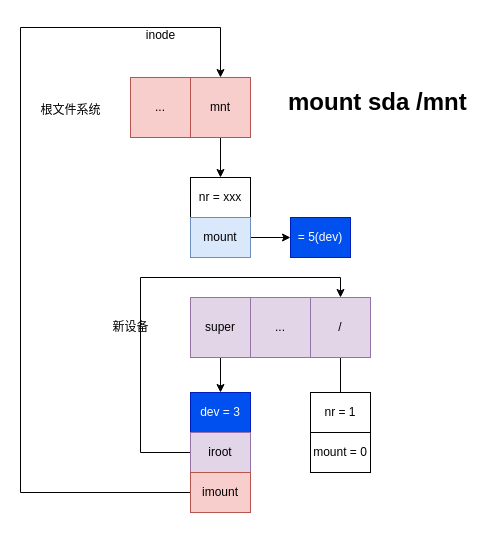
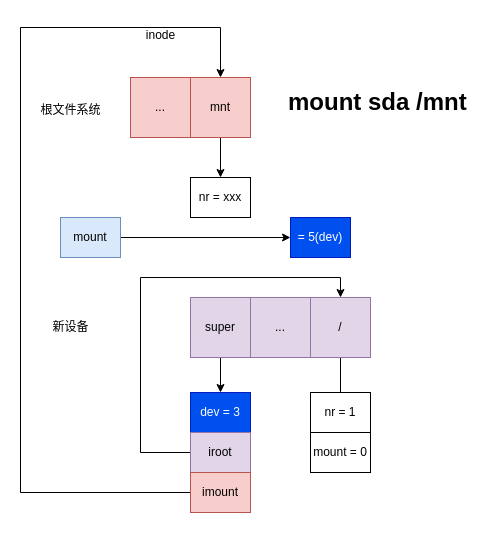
- <mxCell id="8" value="mount" style="rounded=0;whiteSpace=wrap;html=1;fillColor=#dae8fc;strokeColor=#6c8ebf;" vertex="1" parent="1"><mxGeometry x="190" y="217" width="60" height="40" as="geometry" /></mxCell>
+ <mxCell id="8" value="mount" style="rounded=0;whiteSpace=wrap;html=1;fillColor=#dae8fc;strokeColor=#6c8ebf;" vertex="1" parent="1"><mxGeometry x="60" y="217" width="60" height="40" as="geometry" /></mxCell>
- <mxCell id="10" value="新设备" style="text;html=1;align=center;verticalAlign=middle;resizable=0;points=[];autosize=1;strokeColor=none;fillColor=none;" vertex="1" parent="1"><mxGeometry x="100" y="312" width="60" height="30" as="geometry" /></mxCell>
+ <mxCell id="10" value="新设备" style="text;html=1;align=center;verticalAlign=middle;resizable=0;points=[];autosize=1;strokeColor=none;fillColor=none;" vertex="1" parent="1"><mxGeometry x="40" y="312" width="60" height="30" as="geometry" /></mxCell>
